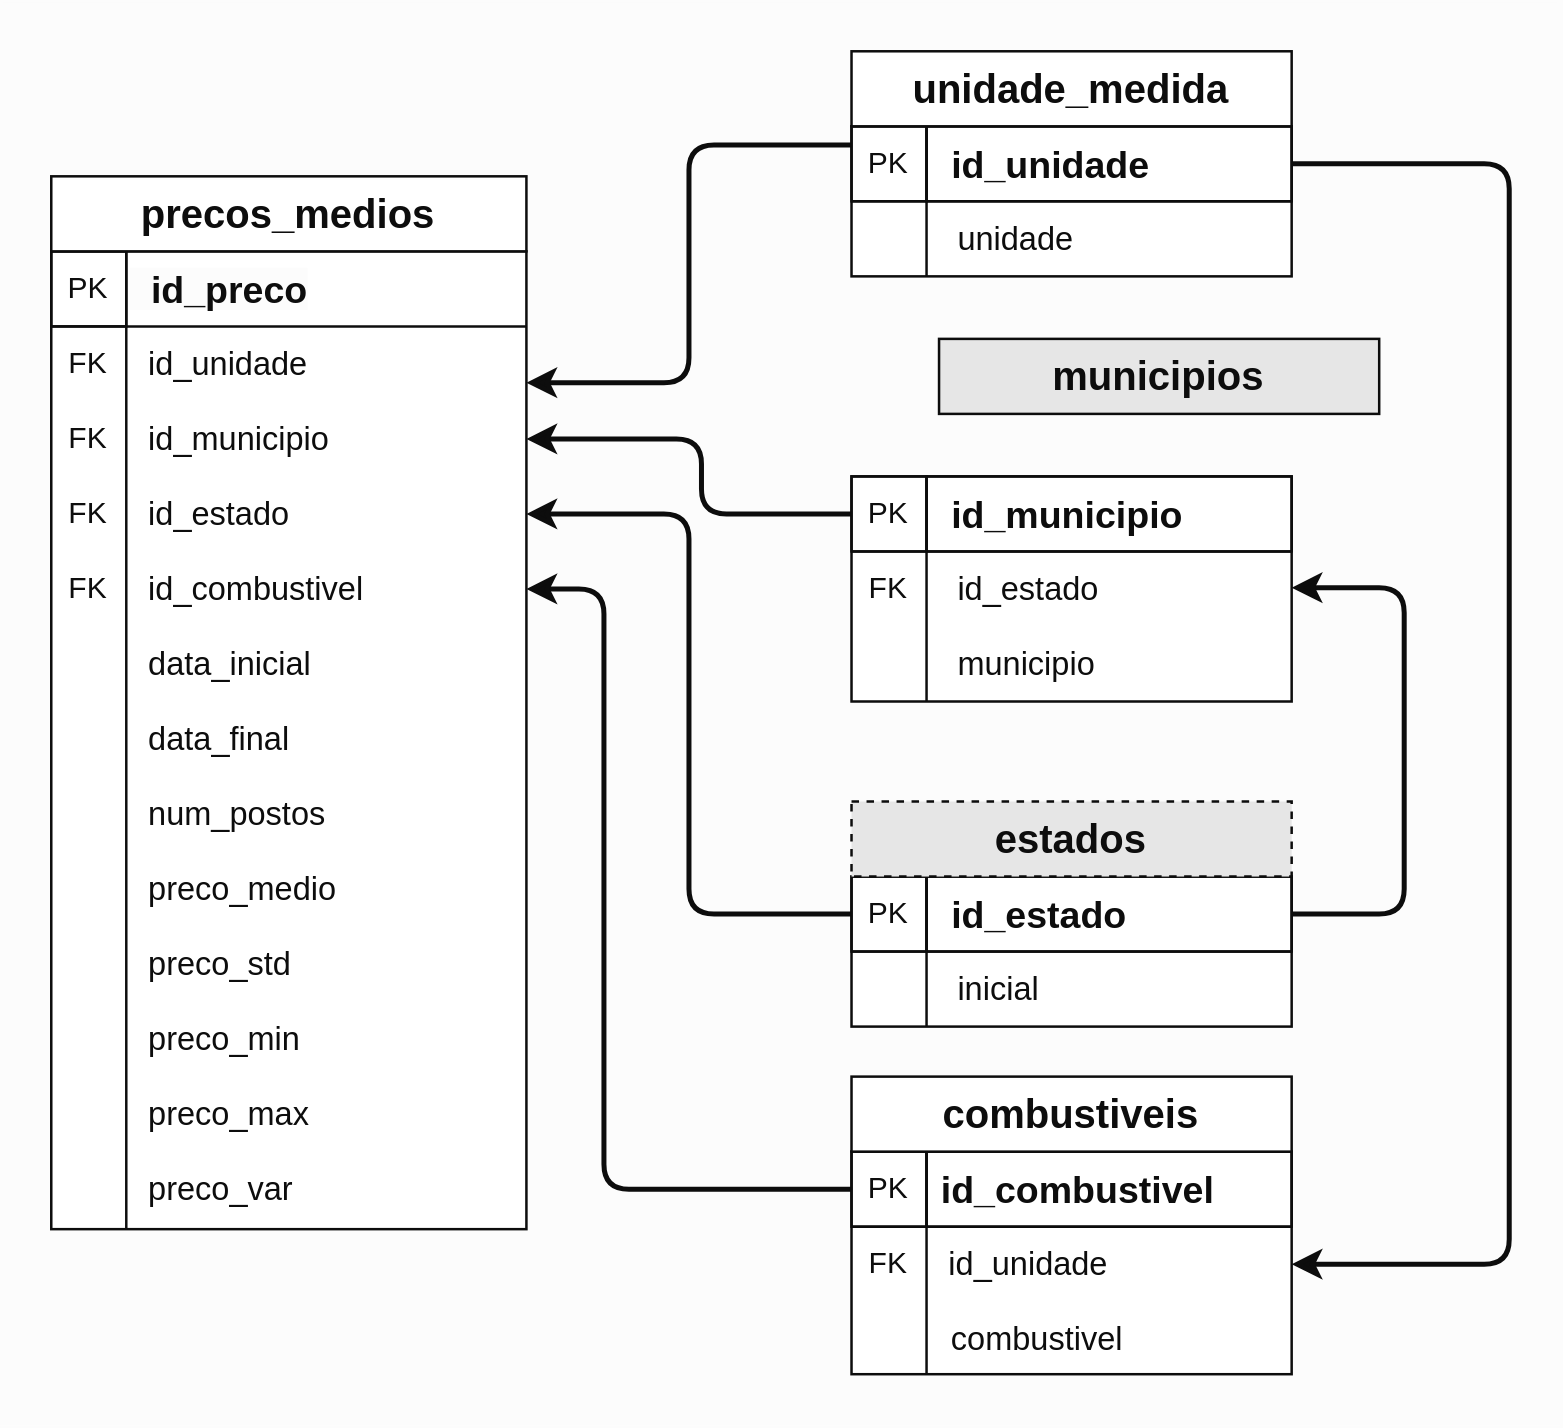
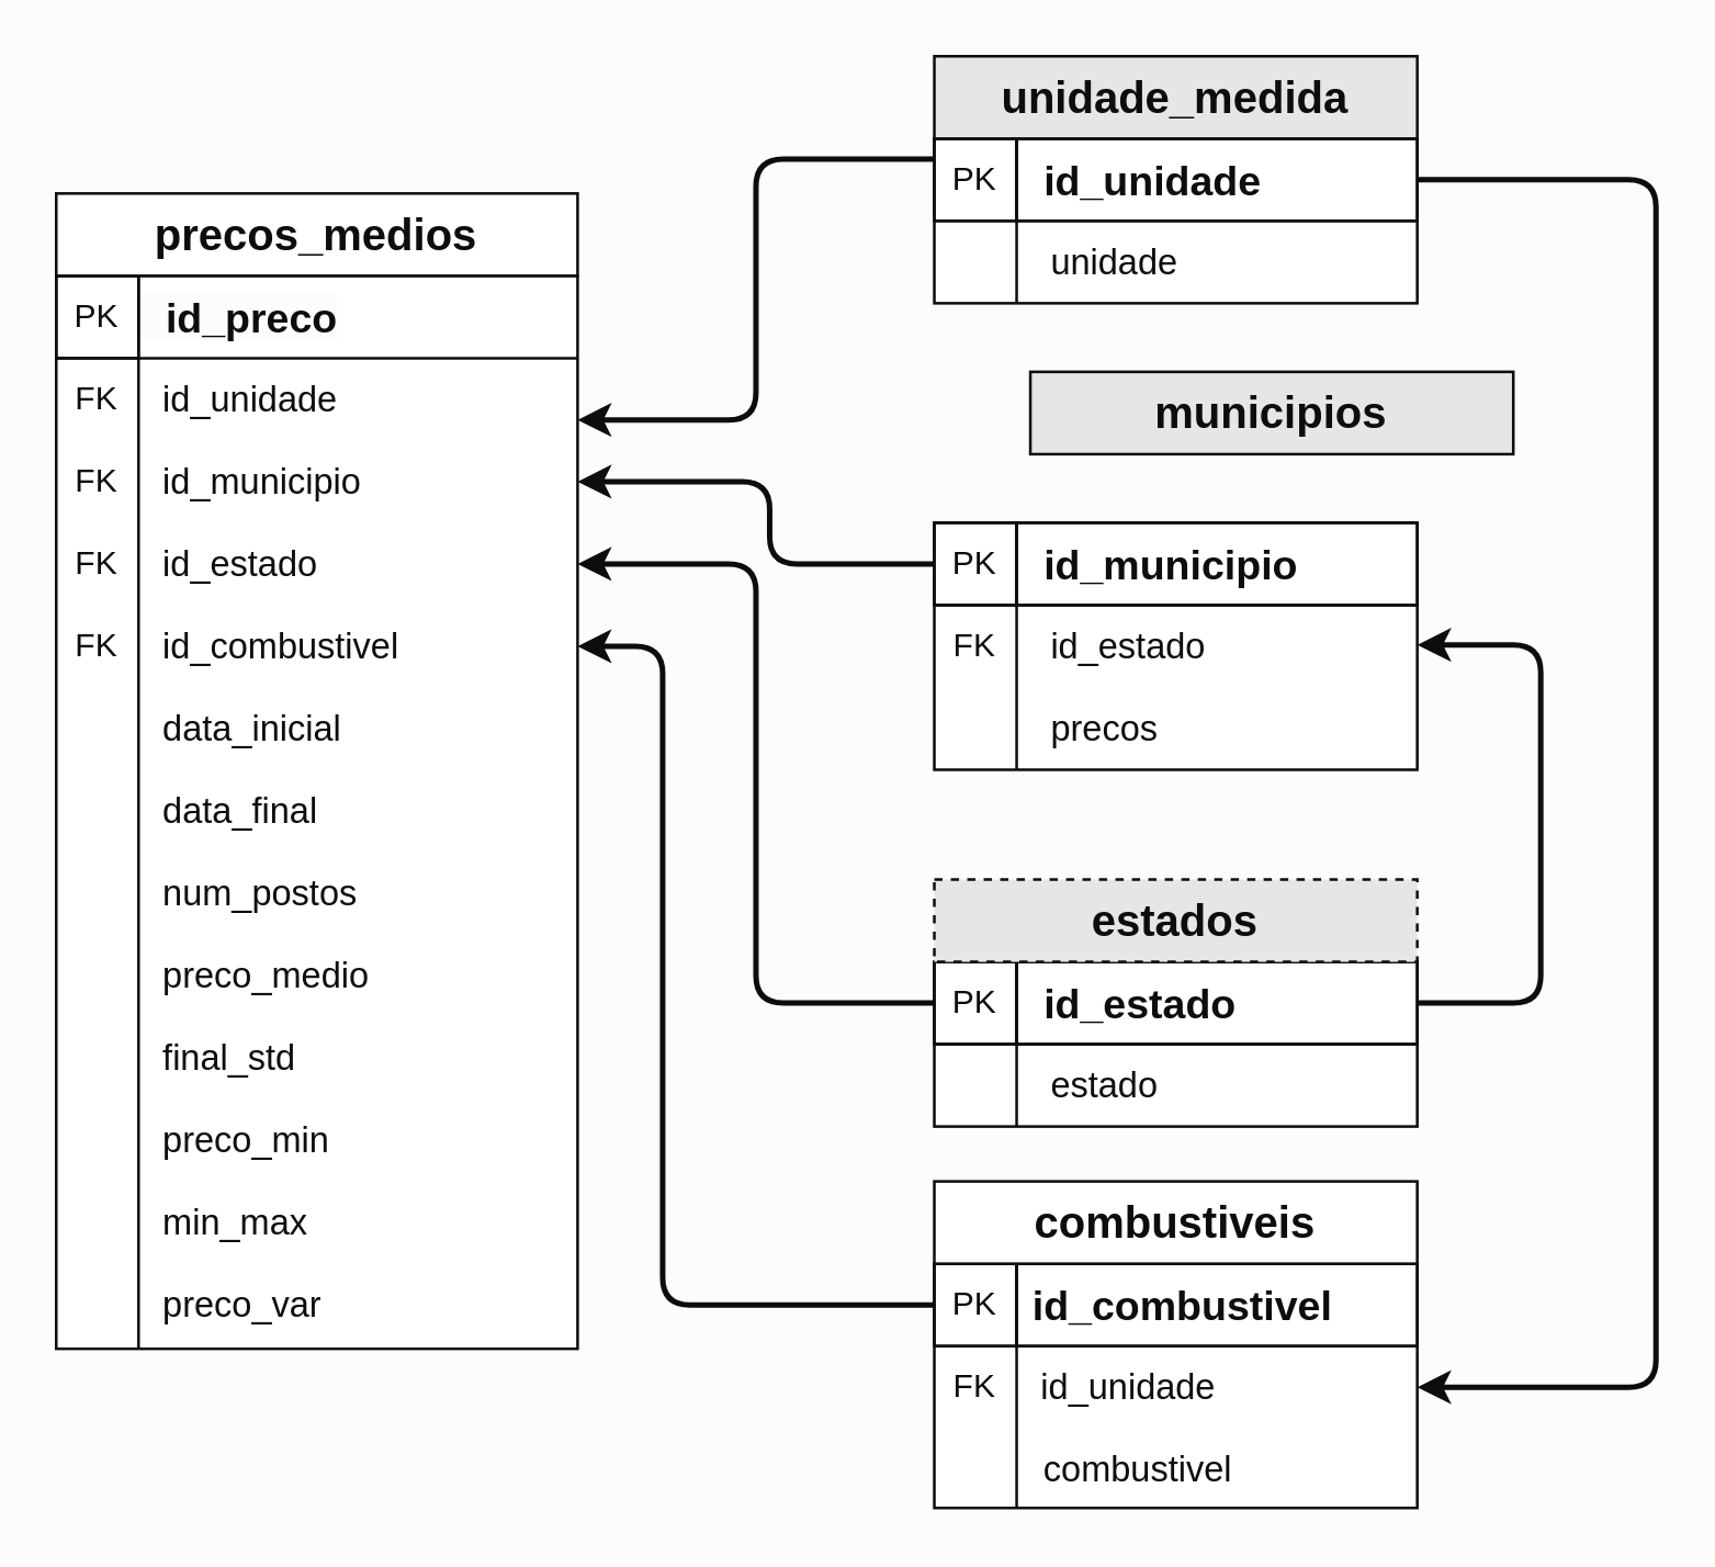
- <mxCell id="48" value="&lt;span style=&quot;font-size: 16px;&quot;&gt;&lt;b&gt;&lt;font&gt;unidade_medida&lt;/font&gt;&lt;/b&gt;&lt;/span&gt;" style="rounded=0;whiteSpace=wrap;html=1;fillColor=#ffffff;strokeColor=#0D0D0D;fontColor=#0D0D0D;shadow=0;" vertex="1" parent="1"><mxGeometry x="340" y="20" width="176" height="30" as="geometry" /></mxCell>
+ <mxCell id="48" value="&lt;span style=&quot;font-size: 16px;&quot;&gt;&lt;b&gt;&lt;font&gt;unidade_medida&lt;/font&gt;&lt;/b&gt;&lt;/span&gt;" style="rounded=0;whiteSpace=wrap;html=1;fillColor=#E6E6E6;strokeColor=#0D0D0D;fontColor=#0D0D0D;shadow=0;" vertex="1" parent="1"><mxGeometry x="340" y="20" width="176" height="30" as="geometry" /></mxCell>
- <mxCell id="41" value="&lt;span style=&quot;font-size: 13px;&quot;&gt;&amp;nbsp; &amp;nbsp;municipio&lt;br&gt;&lt;/span&gt;" style="text;html=1;strokeColor=none;fillColor=none;align=left;verticalAlign=middle;whiteSpace=wrap;rounded=0;fontColor=#0D0D0D;shadow=0;" vertex="1" parent="1"><mxGeometry x="370" y="249" width="146" height="31" as="geometry" /></mxCell>
+ <mxCell id="41" value="&lt;span style=&quot;font-size: 13px;&quot;&gt;&amp;nbsp; &amp;nbsp;precos&lt;br&gt;&lt;/span&gt;" style="text;html=1;strokeColor=none;fillColor=none;align=left;verticalAlign=middle;whiteSpace=wrap;rounded=0;fontColor=#0D0D0D;shadow=0;" vertex="1" parent="1"><mxGeometry x="370" y="249" width="146" height="31" as="geometry" /></mxCell>
- <mxCell id="18" value="&lt;font&gt;&amp;nbsp; preco_std&lt;/font&gt;" style="text;html=1;strokeColor=none;fillColor=none;align=left;verticalAlign=middle;whiteSpace=wrap;rounded=0;fontSize=13;fontColor=#0D0D0D;shadow=0;" vertex="1" parent="1"><mxGeometry x="50" y="370" width="160" height="30" as="geometry" /></mxCell>
+ <mxCell id="18" value="&lt;font&gt;&amp;nbsp; final_std&lt;/font&gt;" style="text;html=1;strokeColor=none;fillColor=none;align=left;verticalAlign=middle;whiteSpace=wrap;rounded=0;fontSize=13;fontColor=#0D0D0D;shadow=0;" vertex="1" parent="1"><mxGeometry x="50" y="370" width="160" height="30" as="geometry" /></mxCell>
- <mxCell id="34" value="&lt;span style=&quot;font-size: 13px;&quot;&gt;&amp;nbsp; &amp;nbsp;inicial&lt;br&gt;&lt;/span&gt;" style="text;html=1;strokeColor=none;fillColor=none;align=left;verticalAlign=middle;whiteSpace=wrap;rounded=0;fontColor=#0D0D0D;shadow=0;" vertex="1" parent="1"><mxGeometry x="370" y="380" width="146" height="30" as="geometry" /></mxCell>
+ <mxCell id="34" value="&lt;span style=&quot;font-size: 13px;&quot;&gt;&amp;nbsp; &amp;nbsp;estado&lt;br&gt;&lt;/span&gt;" style="text;html=1;strokeColor=none;fillColor=none;align=left;verticalAlign=middle;whiteSpace=wrap;rounded=0;fontColor=#0D0D0D;shadow=0;" vertex="1" parent="1"><mxGeometry x="370" y="380" width="146" height="30" as="geometry" /></mxCell>
- <mxCell id="20" value="&lt;font&gt;&amp;nbsp; preco_max&lt;/font&gt;" style="text;html=1;strokeColor=none;fillColor=none;align=left;verticalAlign=middle;whiteSpace=wrap;rounded=0;fontSize=13;fontColor=#0D0D0D;shadow=0;" vertex="1" parent="1"><mxGeometry x="50" y="430" width="160" height="30" as="geometry" /></mxCell>
+ <mxCell id="20" value="&lt;font&gt;&amp;nbsp; min_max&lt;/font&gt;" style="text;html=1;strokeColor=none;fillColor=none;align=left;verticalAlign=middle;whiteSpace=wrap;rounded=0;fontSize=13;fontColor=#0D0D0D;shadow=0;" vertex="1" parent="1"><mxGeometry x="50" y="430" width="160" height="30" as="geometry" /></mxCell>
